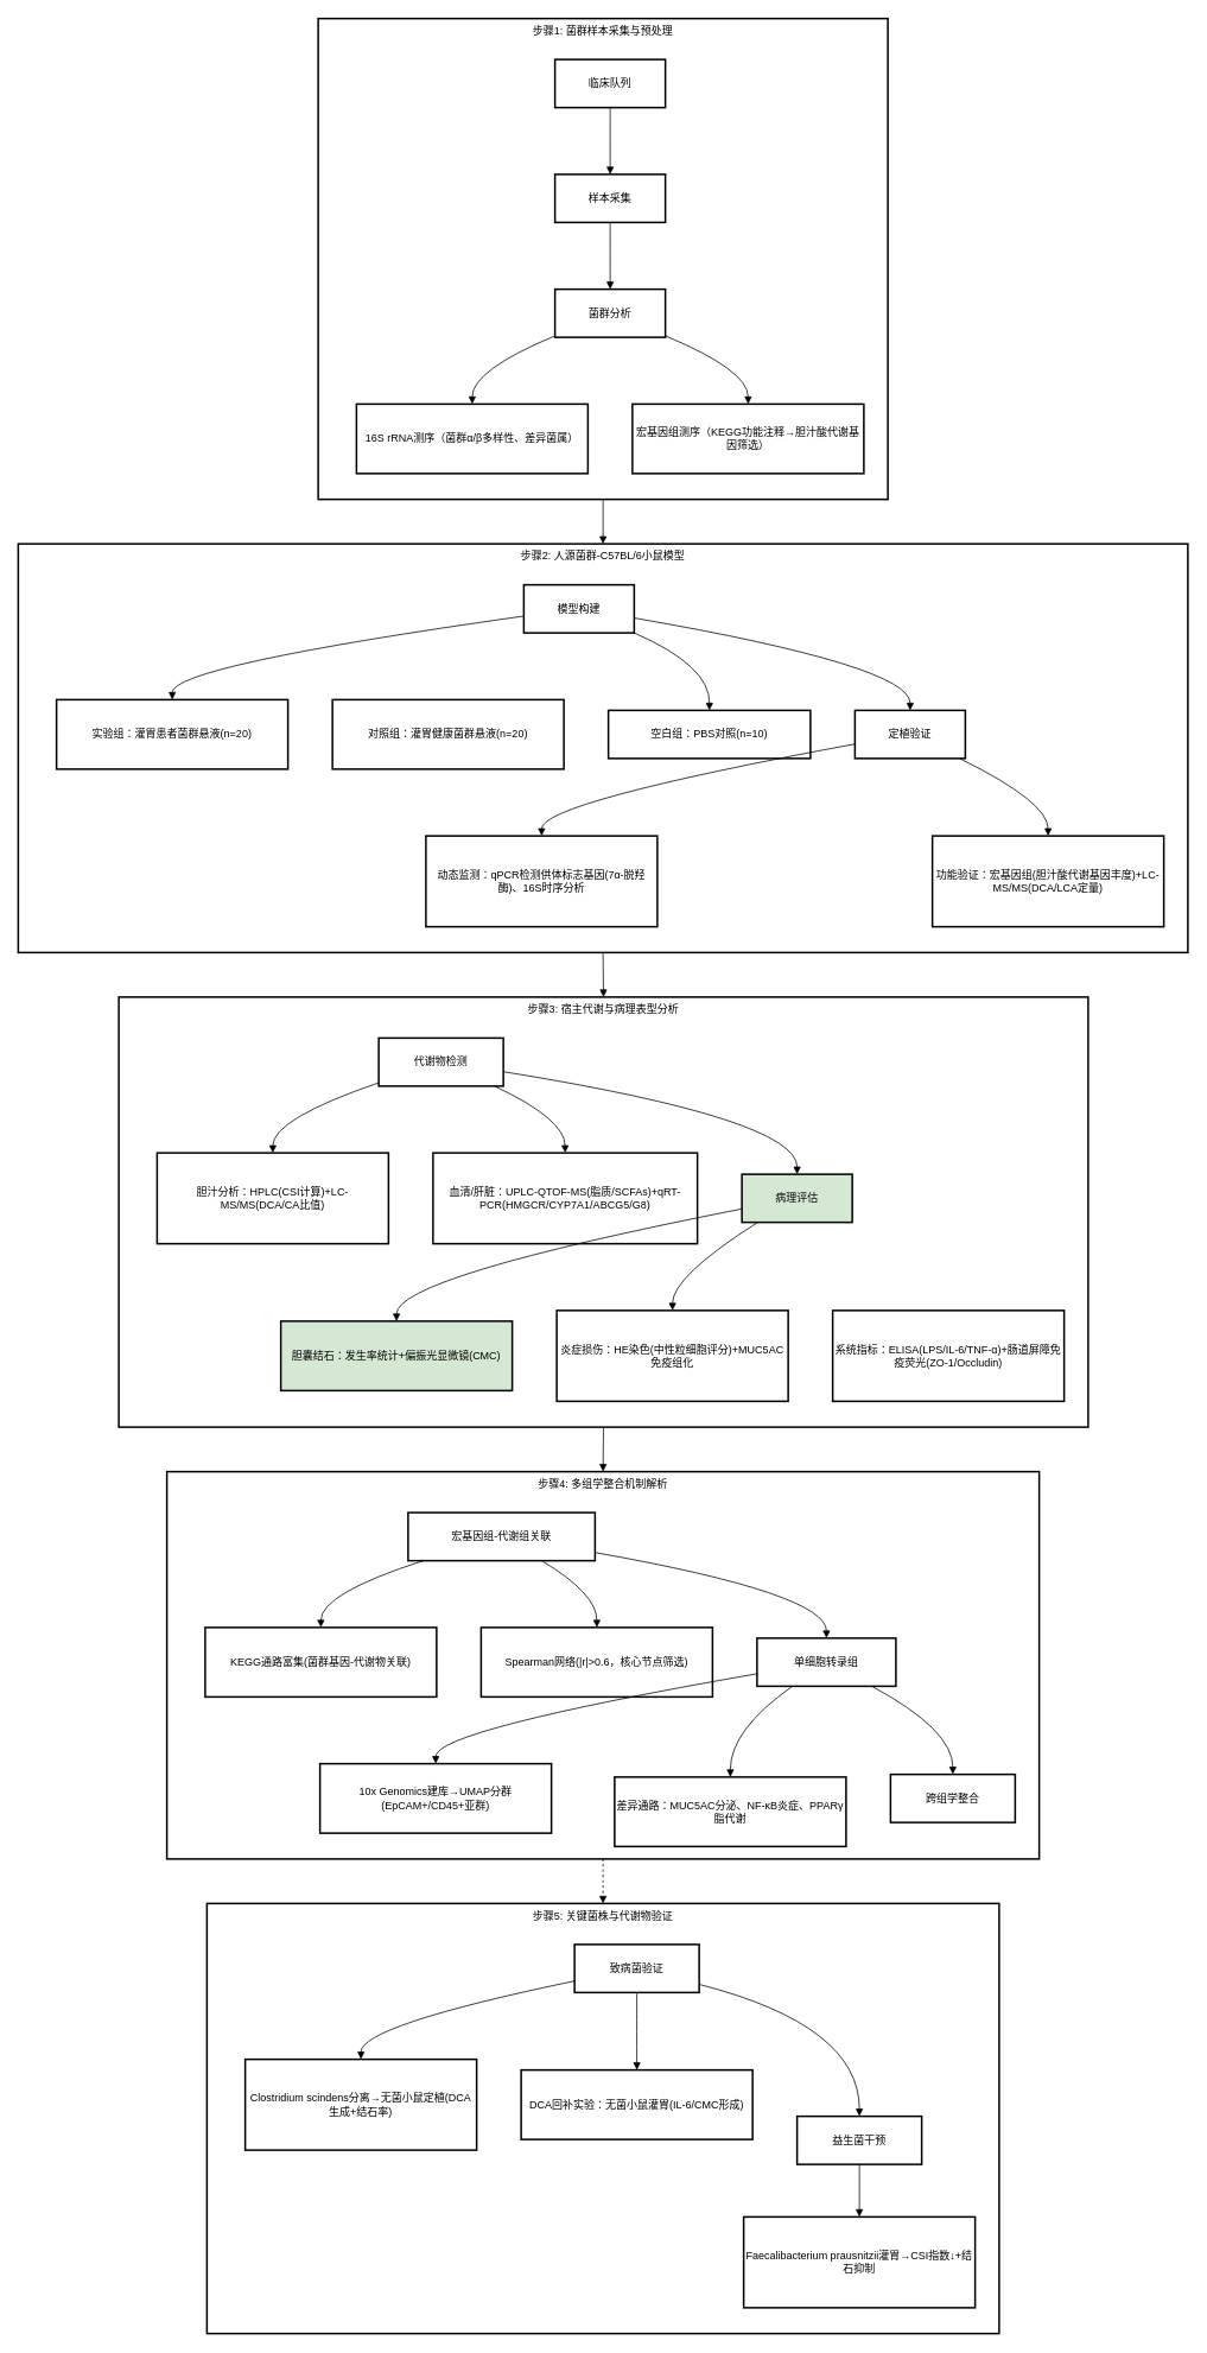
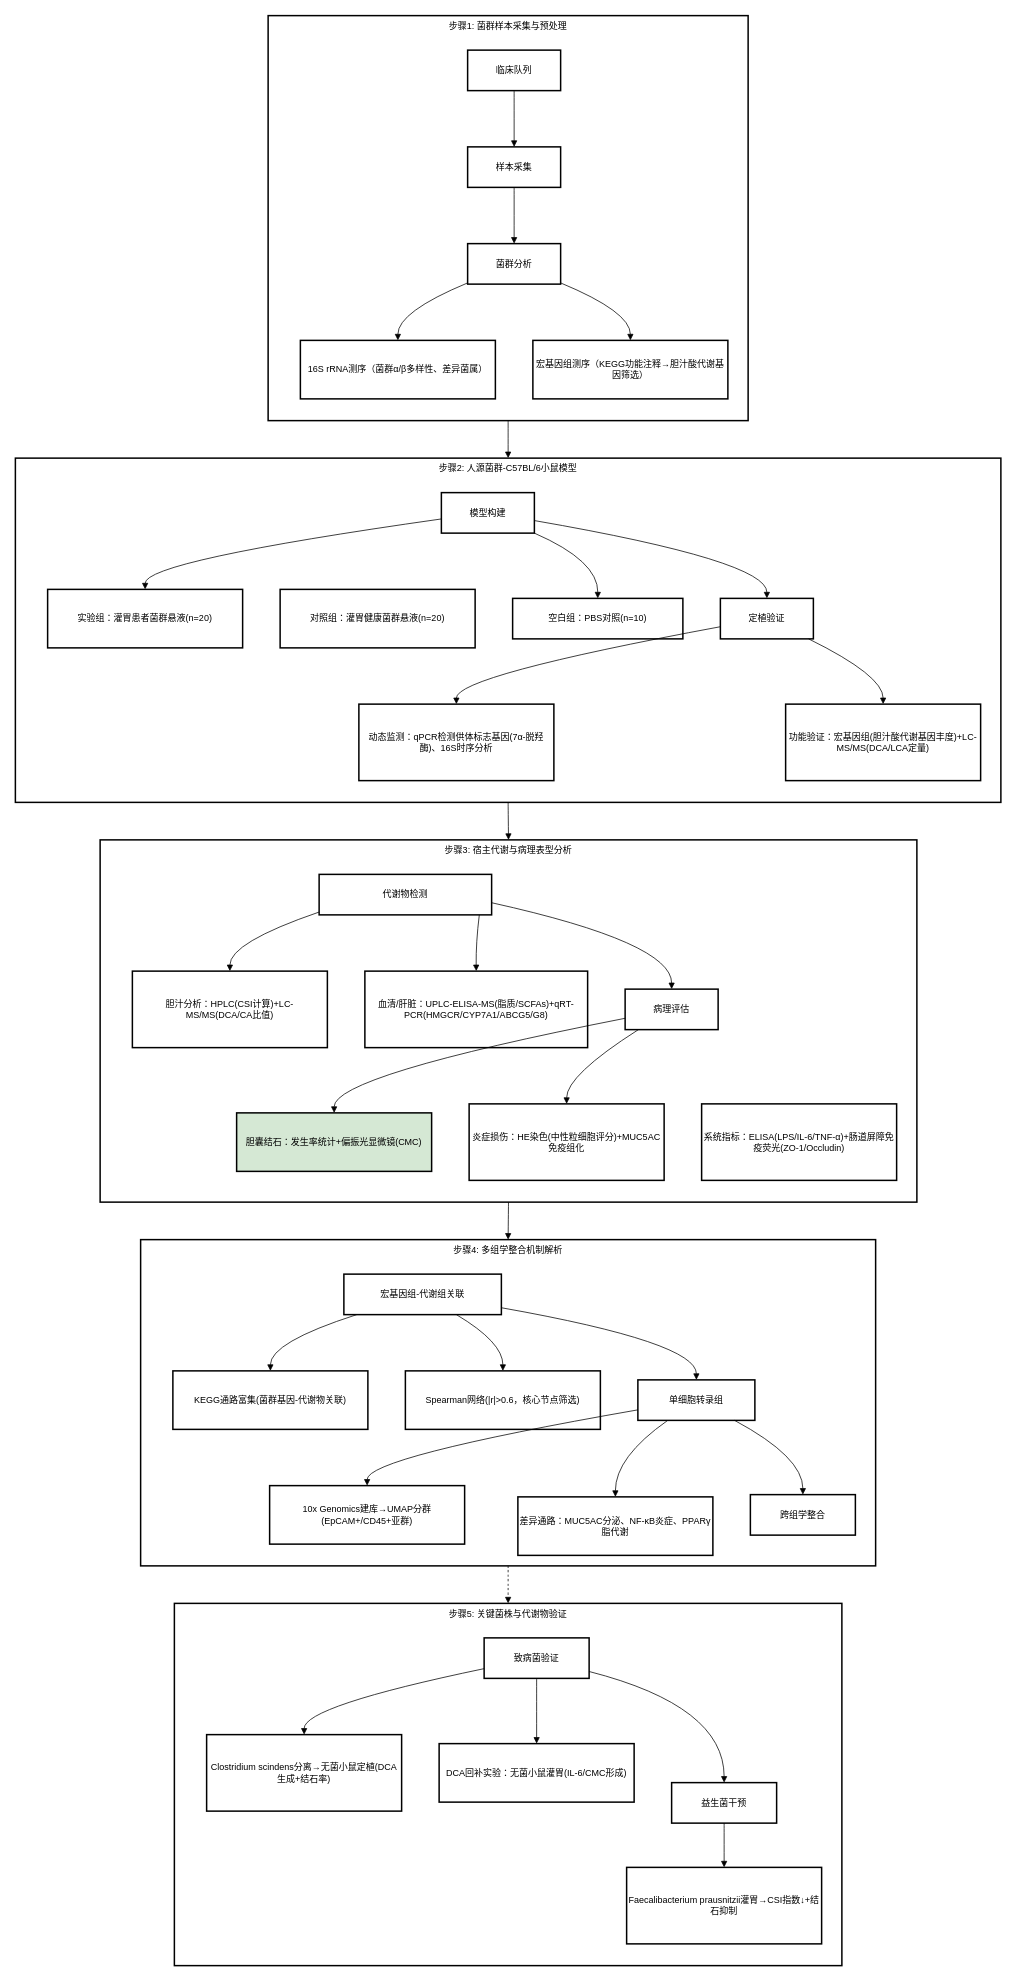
- <mxCell id="26" value="代谢物检测" style="whiteSpace=wrap;strokeWidth=2;" vertex="1" parent="25"><mxGeometry x="292" y="46" width="140" height="54" as="geometry" /></mxCell>
+ <mxCell id="26" value="代谢物检测" style="whiteSpace=wrap;strokeWidth=2;" vertex="1" parent="25"><mxGeometry x="292" y="46" width="230" height="54" as="geometry" /></mxCell>
- <mxCell id="28" value="血清/肝脏：UPLC-QTOF-MS(脂质/SCFAs)+qRT-PCR(HMGCR/CYP7A1/ABCG5/G8)" style="whiteSpace=wrap;strokeWidth=2;" vertex="1" parent="25"><mxGeometry x="353" y="175" width="297" height="102" as="geometry" /></mxCell>
+ <mxCell id="28" value="血清/肝脏：UPLC-ELISA-MS(脂质/SCFAs)+qRT-PCR(HMGCR/CYP7A1/ABCG5/G8)" style="whiteSpace=wrap;strokeWidth=2;" vertex="1" parent="25"><mxGeometry x="353" y="175" width="297" height="102" as="geometry" /></mxCell>
- <mxCell id="29" value="病理评估" style="whiteSpace=wrap;strokeWidth=2;fillColor=#d5e8d4;" vertex="1" parent="25"><mxGeometry x="700" y="199" width="124" height="54" as="geometry" /></mxCell>
+ <mxCell id="29" value="病理评估" style="whiteSpace=wrap;strokeWidth=2;" vertex="1" parent="25"><mxGeometry x="700" y="199" width="124" height="54" as="geometry" /></mxCell>
